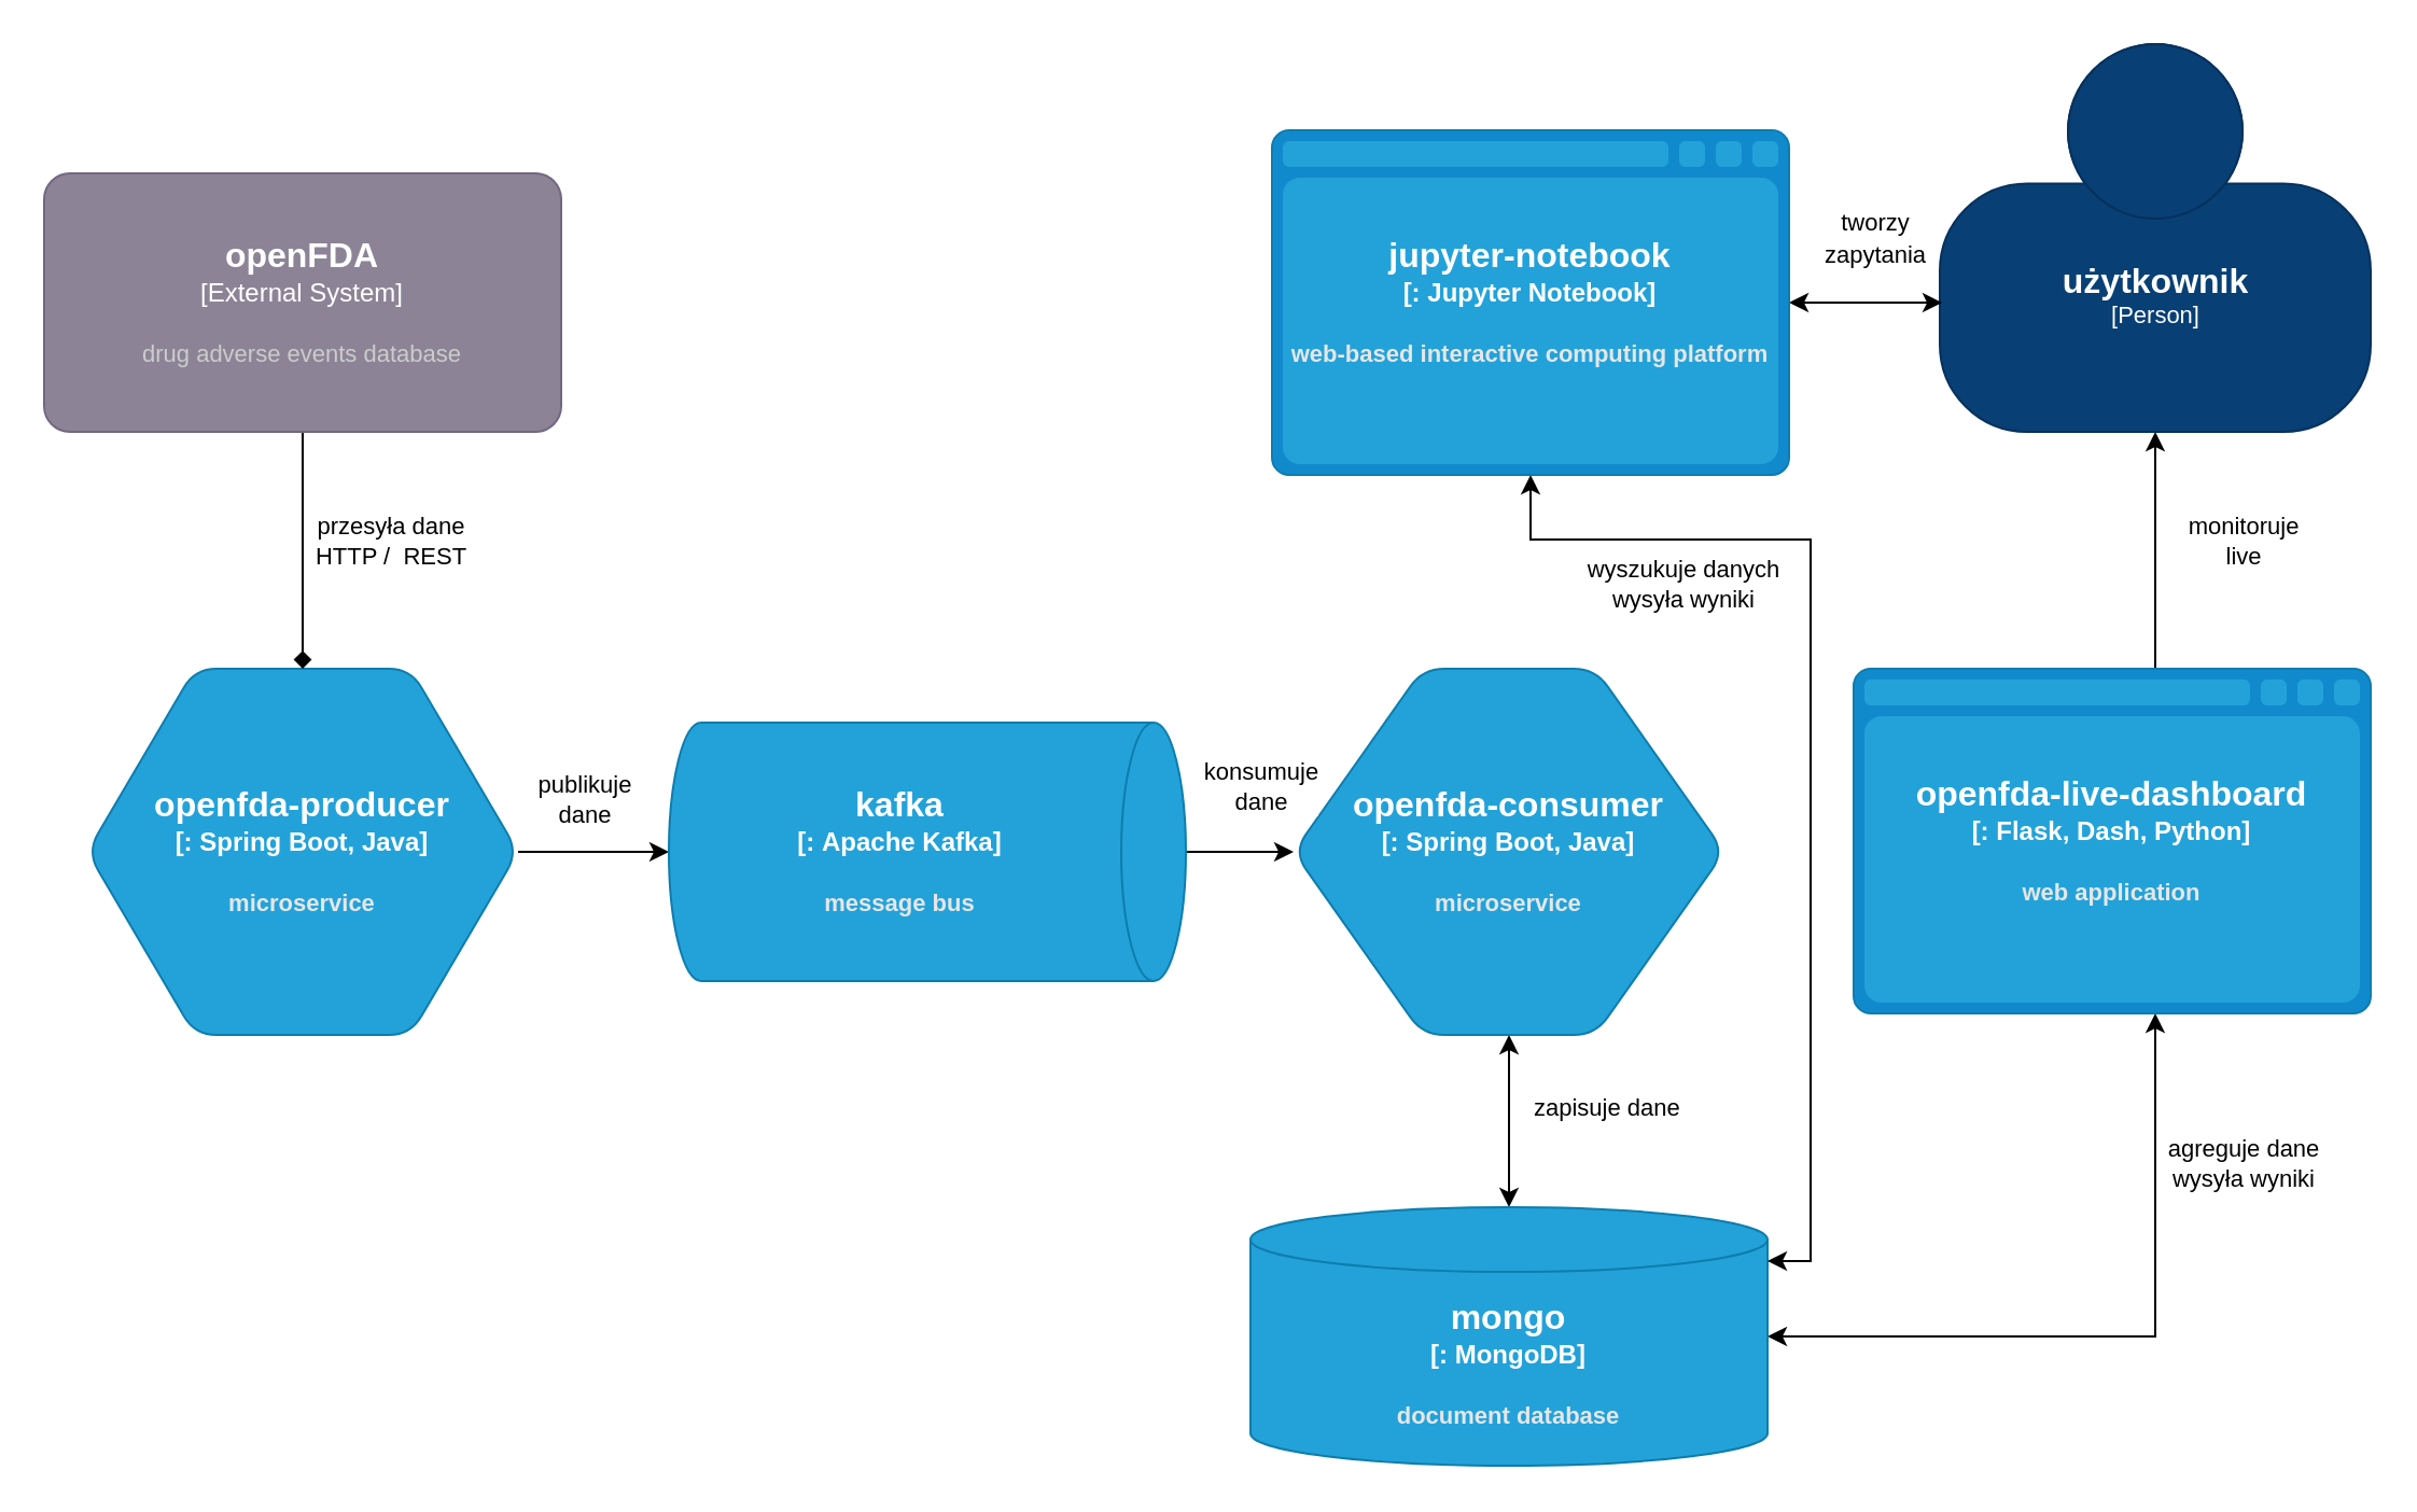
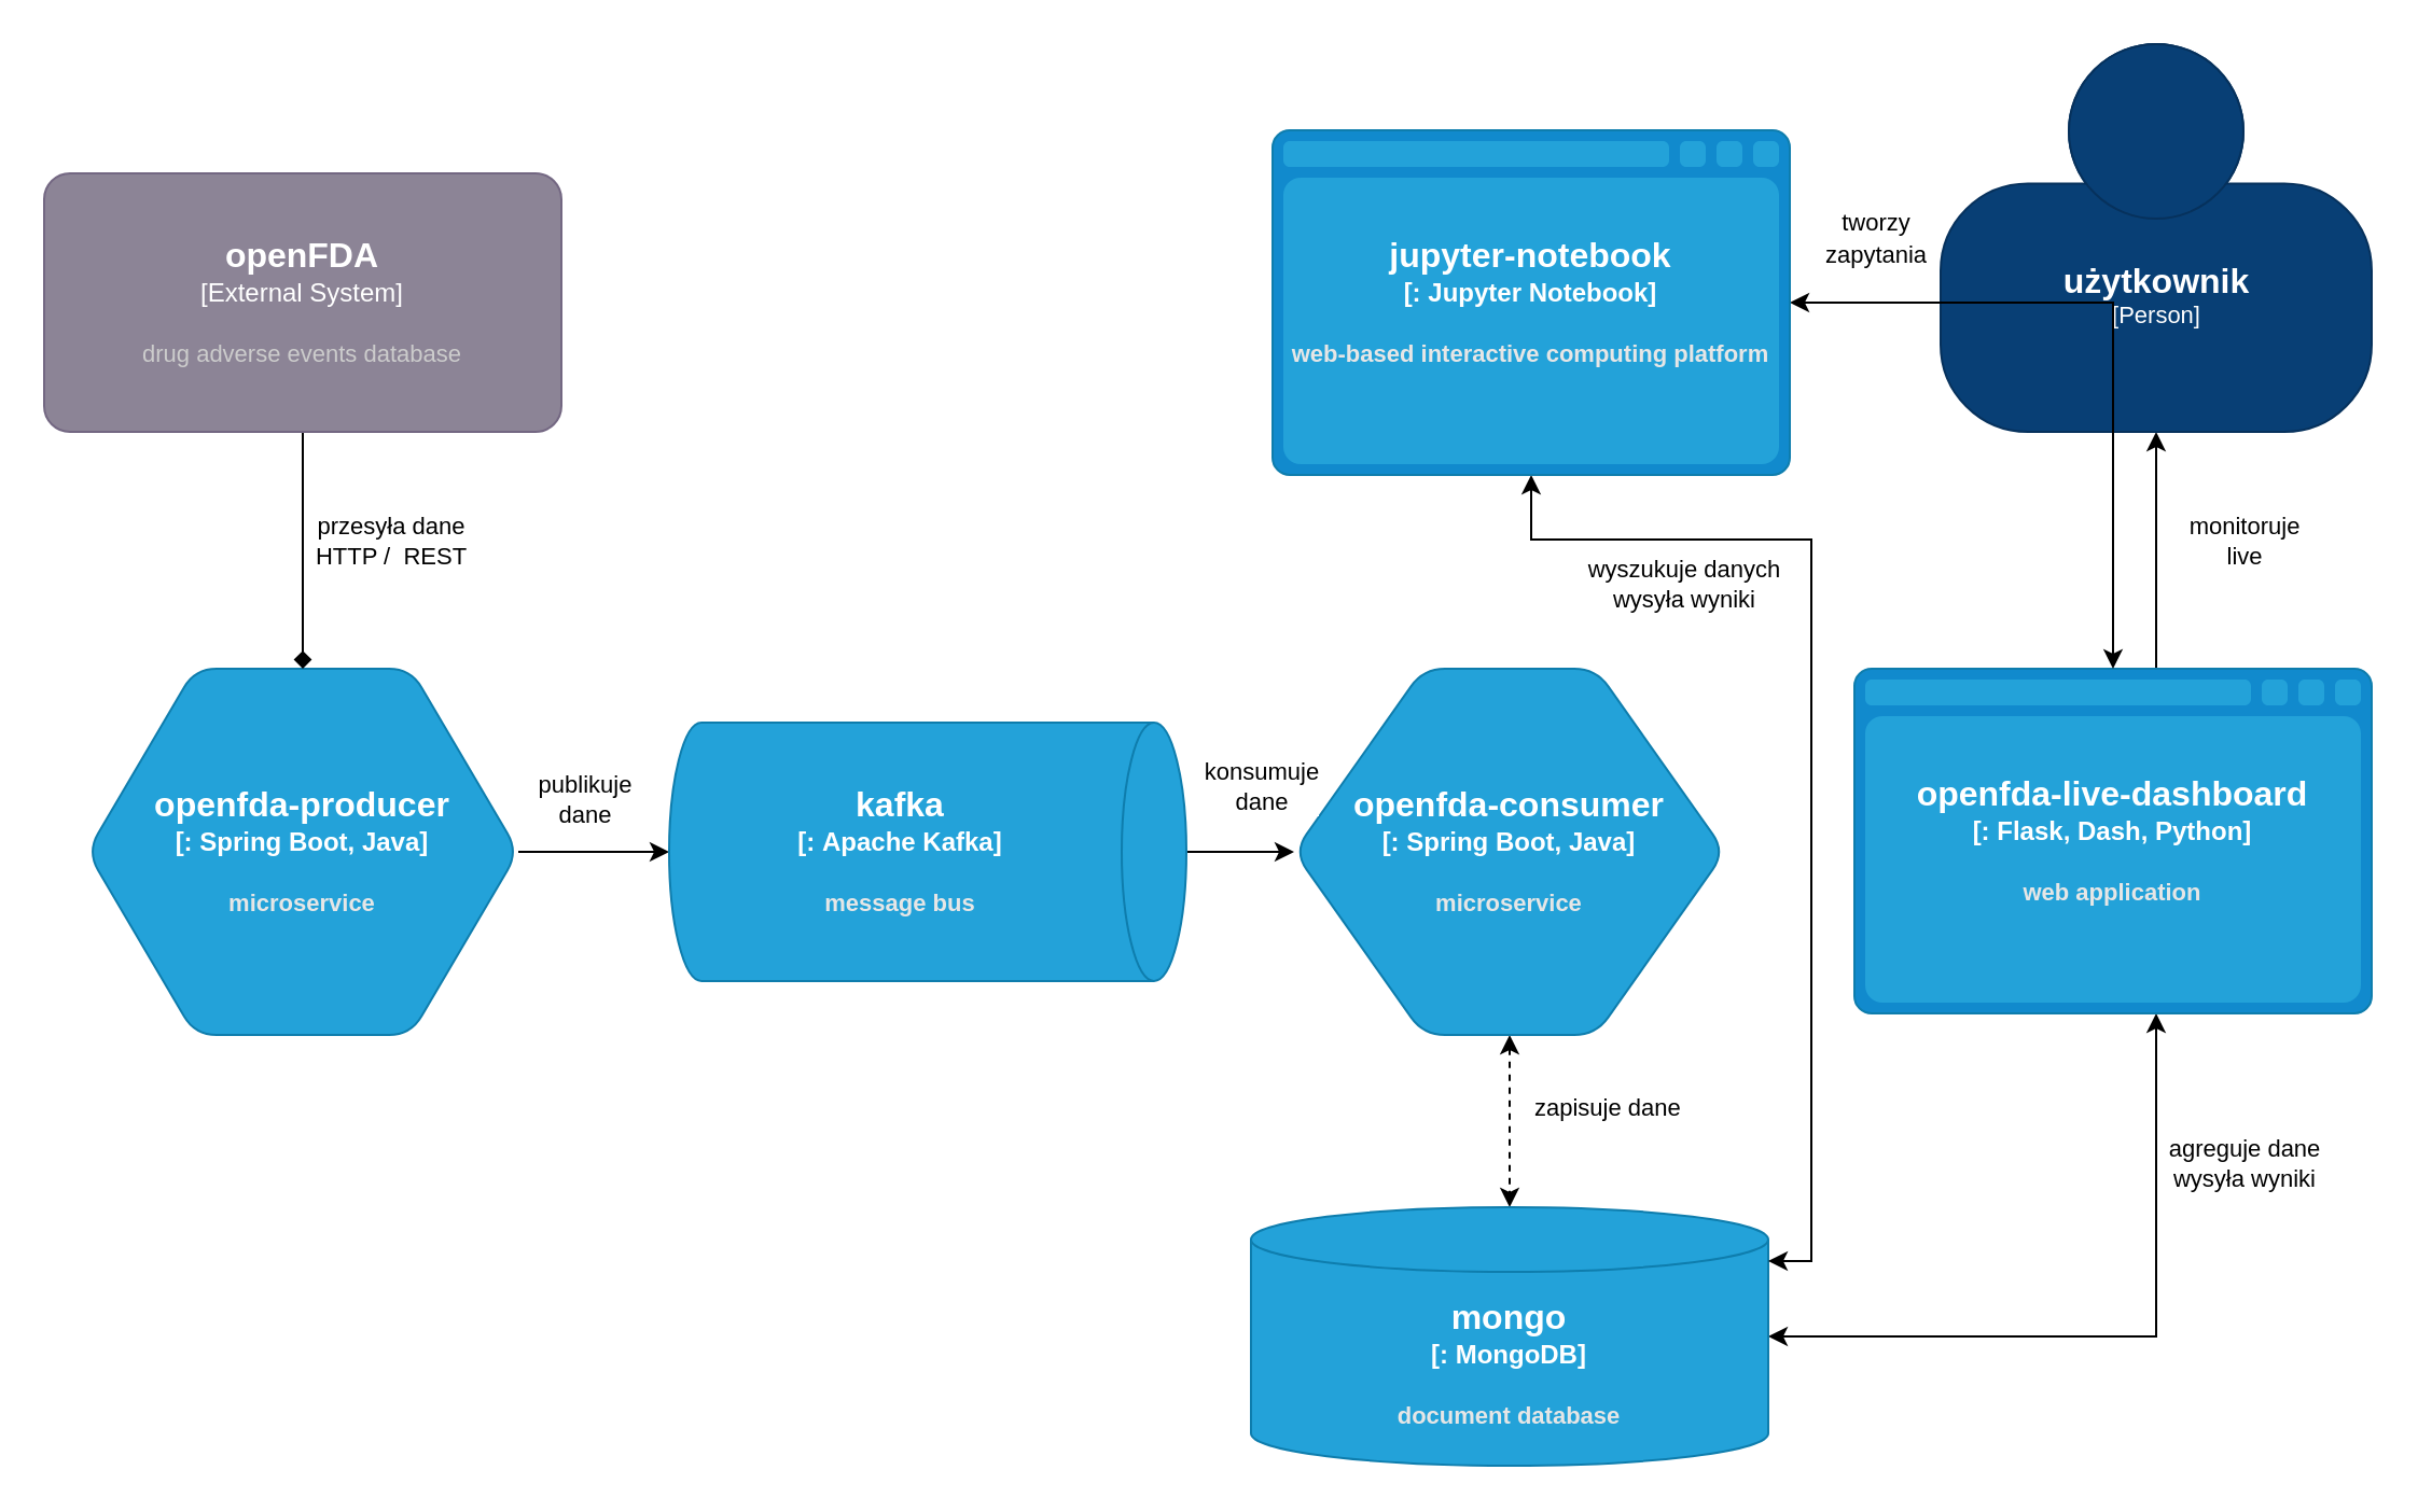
- <mxCell id="21" value="" style="edgeStyle=orthogonalEdgeStyle;rounded=0;orthogonalLoop=1;jettySize=auto;html=1;startArrow=classic;startFill=1;endArrow=classic;endFill=1;entryX=0.005;entryY=0.667;entryDx=0;entryDy=0;entryPerimeter=0;" edge="1" parent="1" source="23" target="17"><mxGeometry relative="1" as="geometry"><mxPoint x="870" y="140" as="targetPoint" /></mxGeometry></mxCell>
+ <mxCell id="21" value="" style="edgeStyle=orthogonalEdgeStyle;rounded=0;orthogonalLoop=1;jettySize=auto;html=1;startArrow=classic;startFill=1;endArrow=classic;endFill=1;" edge="1" parent="1" source="23" target="16"><mxGeometry relative="1" as="geometry"><mxPoint x="870" y="140" as="targetPoint" /></mxGeometry></mxCell>
- <mxCell id="7" value="" style="edgeStyle=orthogonalEdgeStyle;rounded=0;orthogonalLoop=1;jettySize=auto;html=1;startArrow=classic;startFill=1;endArrow=classic;endFill=1;" edge="1" parent="1" source="8" target="11"><mxGeometry relative="1" as="geometry" /></mxCell>
+ <mxCell id="7" value="" style="edgeStyle=orthogonalEdgeStyle;rounded=0;orthogonalLoop=1;jettySize=auto;html=1;startArrow=classic;startFill=1;endArrow=classic;endFill=1;dashed=1;" edge="1" parent="1" source="8" target="11"><mxGeometry relative="1" as="geometry" /></mxCell>
